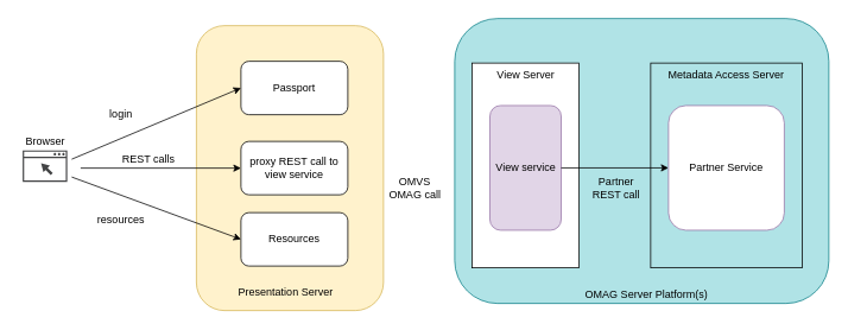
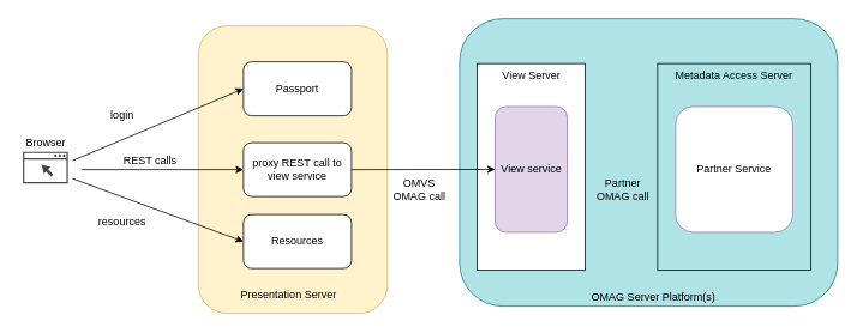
+ <mxCell id="20" value="" style="endArrow=classic;html=1;rounded=0;exitX=1;exitY=0.5;exitDx=0;exitDy=0;startArrow=none;" parent="1" source="5" target="19" edge="1"><mxGeometry width="50" height="50" relative="1" as="geometry"><mxPoint x="520" y="188" as="sourcePoint" /><mxPoint x="520" y="258" as="targetPoint" /></mxGeometry></mxCell>
- <mxCell id="22" value="" style="endArrow=classic;html=1;rounded=0;entryX=0;entryY=0.5;entryDx=0;entryDy=0;" parent="1" source="19" target="21" edge="1"><mxGeometry width="50" height="50" relative="1" as="geometry"><mxPoint x="470" y="310" as="sourcePoint" /><mxPoint x="520" y="260" as="targetPoint" /></mxGeometry></mxCell>
- <mxCell id="23" value="Partner&lt;br&gt;REST call" style="text;html=1;align=center;verticalAlign=middle;resizable=0;points=[];autosize=1;strokeColor=none;fillColor=none;" parent="1" vertex="1"><mxGeometry x="656" y="195" width="70" height="30" as="geometry" /></mxCell>
+ <mxCell id="23" value="Partner&lt;br&gt;OMAG call" style="text;html=1;align=center;verticalAlign=middle;resizable=0;points=[];autosize=1;strokeColor=none;fillColor=none;" parent="1" vertex="1"><mxGeometry x="656" y="195" width="70" height="30" as="geometry" /></mxCell>
